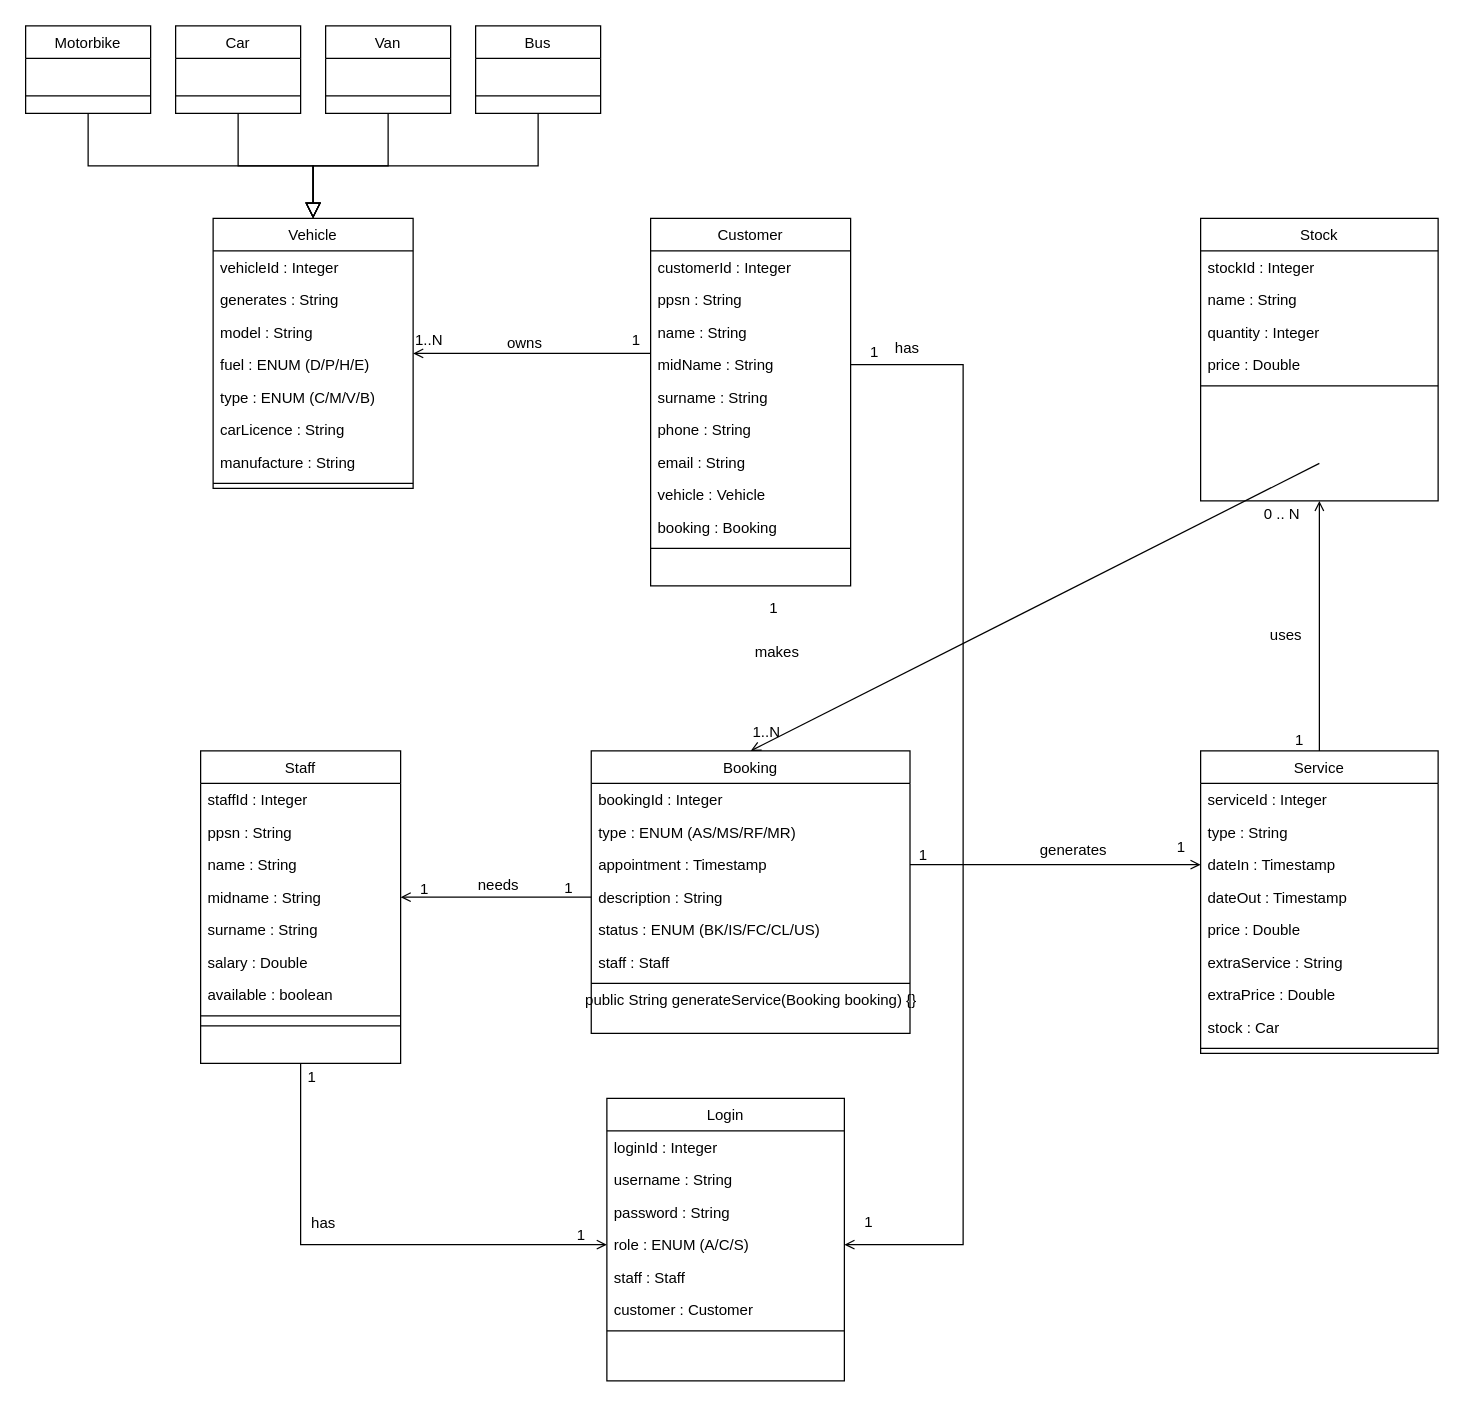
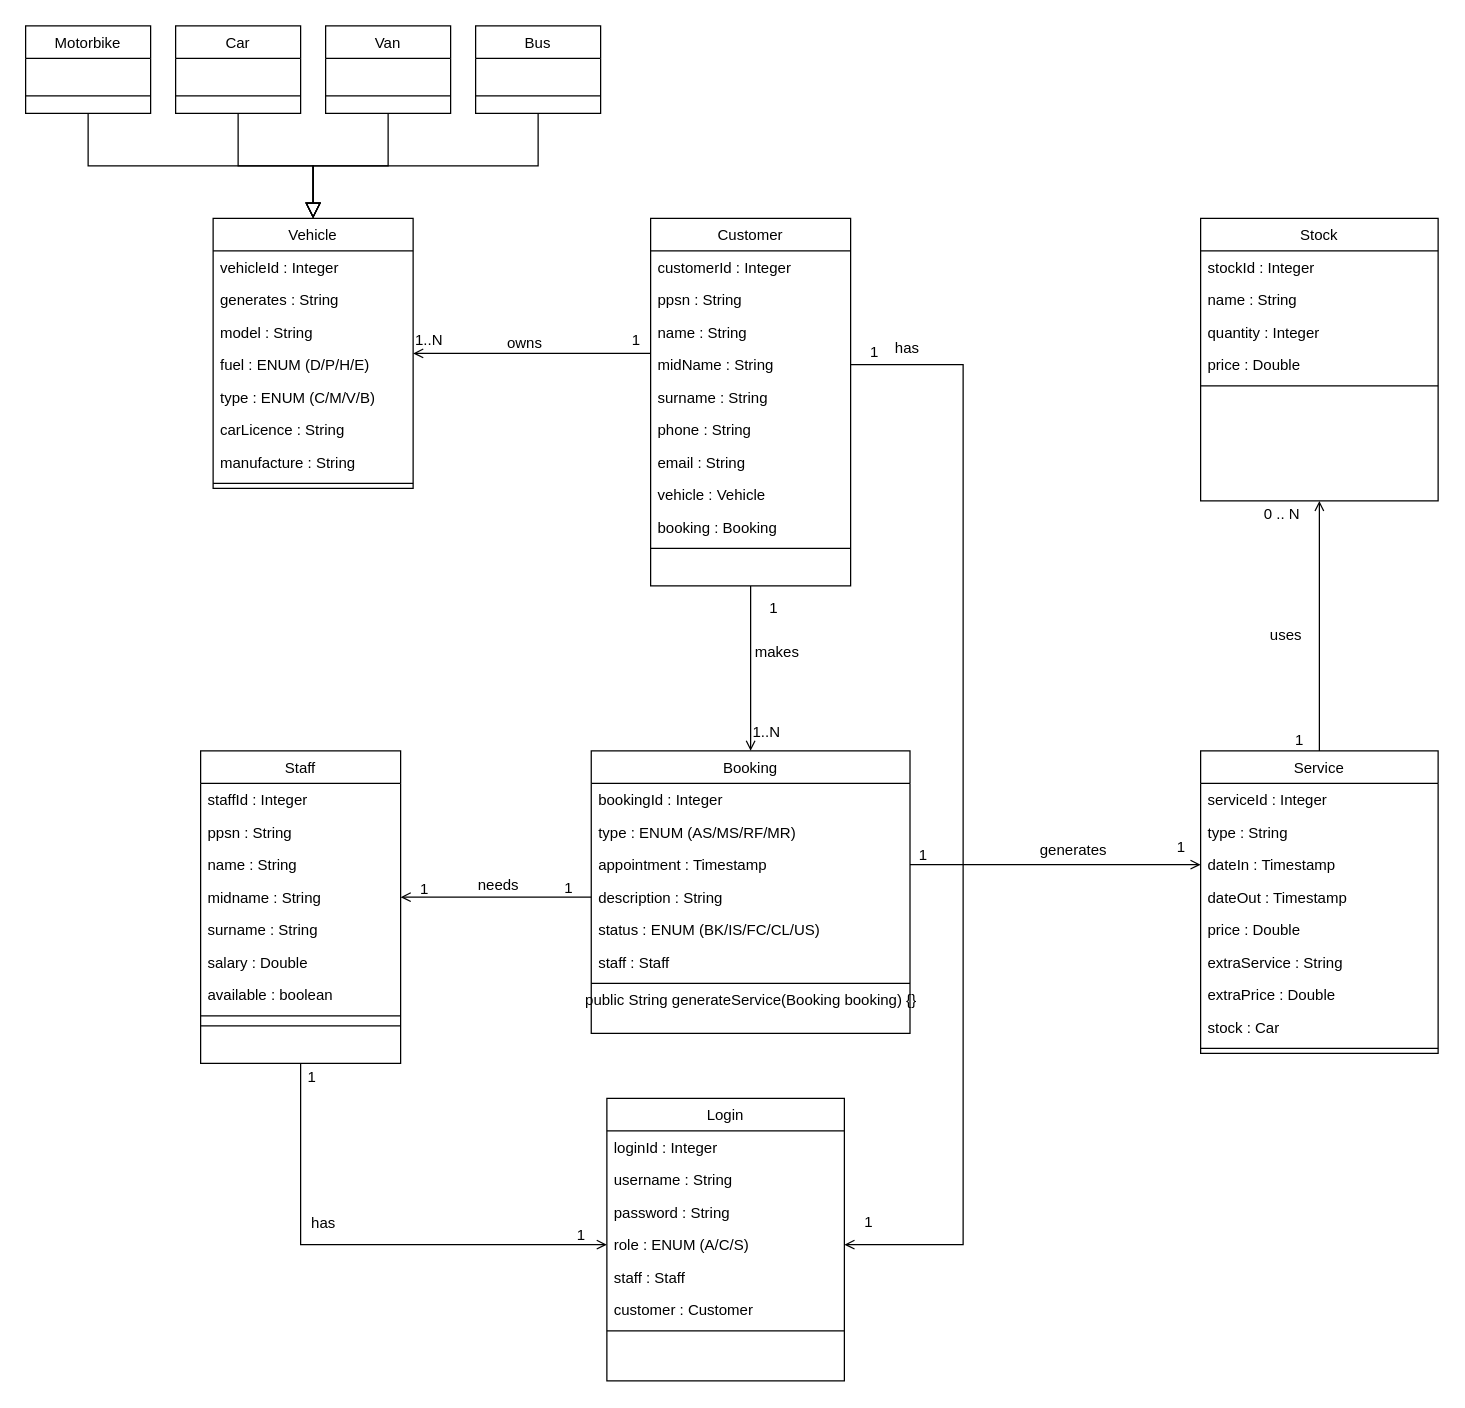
- <mxCell id="10" style="edgeStyle=orthogonalEdgeStyle;rounded=0;orthogonalLoop=1;jettySize=auto;html=1;exitX=0.5;exitY=0;exitDx=0;exitDy=0;startArrow=open;startFill=0;endArrow=none;endFill=0;" parent="1" source="100" target="32" edge="1"><mxGeometry relative="1" as="geometry" /></mxCell>
+ <mxCell id="10" style="edgeStyle=orthogonalEdgeStyle;rounded=0;orthogonalLoop=1;jettySize=auto;html=1;exitX=0.5;exitY=0;exitDx=0;exitDy=0;entryX=0.5;entryY=1;entryDx=0;entryDy=0;startArrow=open;startFill=0;endArrow=none;endFill=0;" parent="1" source="100" target="79" edge="1"><mxGeometry relative="1" as="geometry" /></mxCell>
